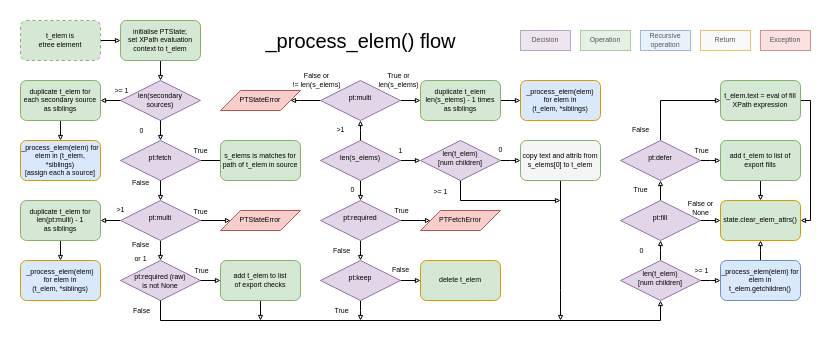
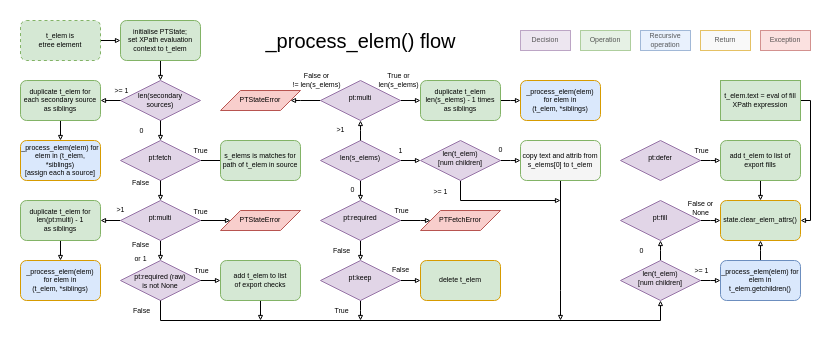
- <mxCell id="37" value="False" style="edgeStyle=orthogonalEdgeStyle;rounded=0;orthogonalLoop=1;jettySize=auto;html=1;exitX=0.5;exitY=0;exitDx=0;exitDy=0;entryX=0;entryY=0.5;entryDx=0;entryDy=0;endArrow=block;endFill=0;fontSize=7;labelBackgroundColor=none;endSize=3;" parent="1" source="38" target="42" edge="1"><mxGeometry x="-0.8" y="20" relative="1" as="geometry"><Array as="points"><mxPoint x="660" y="100" /></Array><mxPoint as="offset" /></mxGeometry></mxCell>
- <mxCell id="42" value="t_elem.text = eval of fill XPath expression" style="rounded=1;whiteSpace=wrap;html=1;fontSize=7;glass=0;strokeWidth=1;shadow=0;fillColor=#d5e8d4;strokeColor=#82b366;labelBackgroundColor=none;" parent="1" vertex="1"><mxGeometry x="720" y="80" width="80" height="40" as="geometry" /></mxCell>
+ <mxCell id="42" value="t_elem.text = eval of fill XPath expression" style="whiteSpace=wrap;html=1;fontSize=7;glass=0;strokeWidth=1;shadow=0;fillColor=#d5e8d4;strokeColor=#82b366;labelBackgroundColor=none;rounded=0;" parent="1" vertex="1"><mxGeometry x="720" y="80" width="80" height="40" as="geometry" /></mxCell>
- <mxCell id="33" value="True" style="edgeStyle=orthogonalEdgeStyle;rounded=0;orthogonalLoop=1;jettySize=auto;html=1;endArrow=block;endFill=0;fontSize=7;entryX=0.5;entryY=1;entryDx=0;entryDy=0;exitX=0.5;exitY=0;exitDx=0;exitDy=0;labelBackgroundColor=none;endSize=3;" parent="1" source="34" target="38" edge="1"><mxGeometry y="20" relative="1" as="geometry"><mxPoint as="offset" /></mxGeometry></mxCell>
